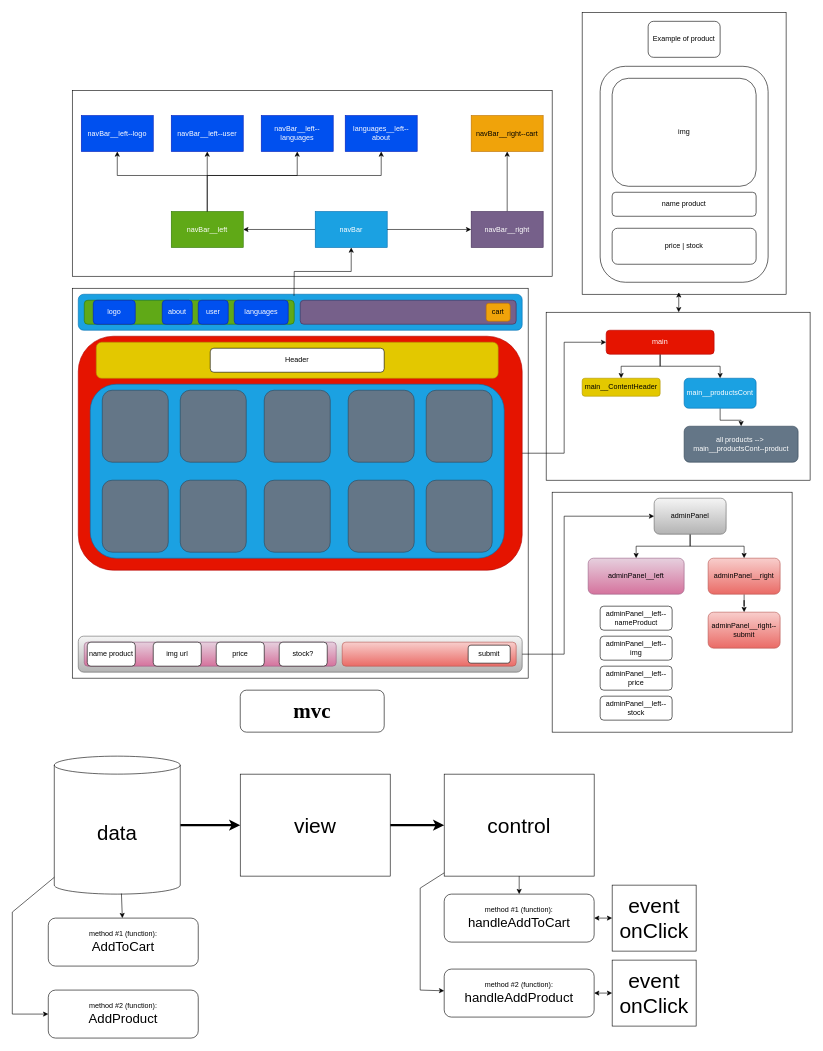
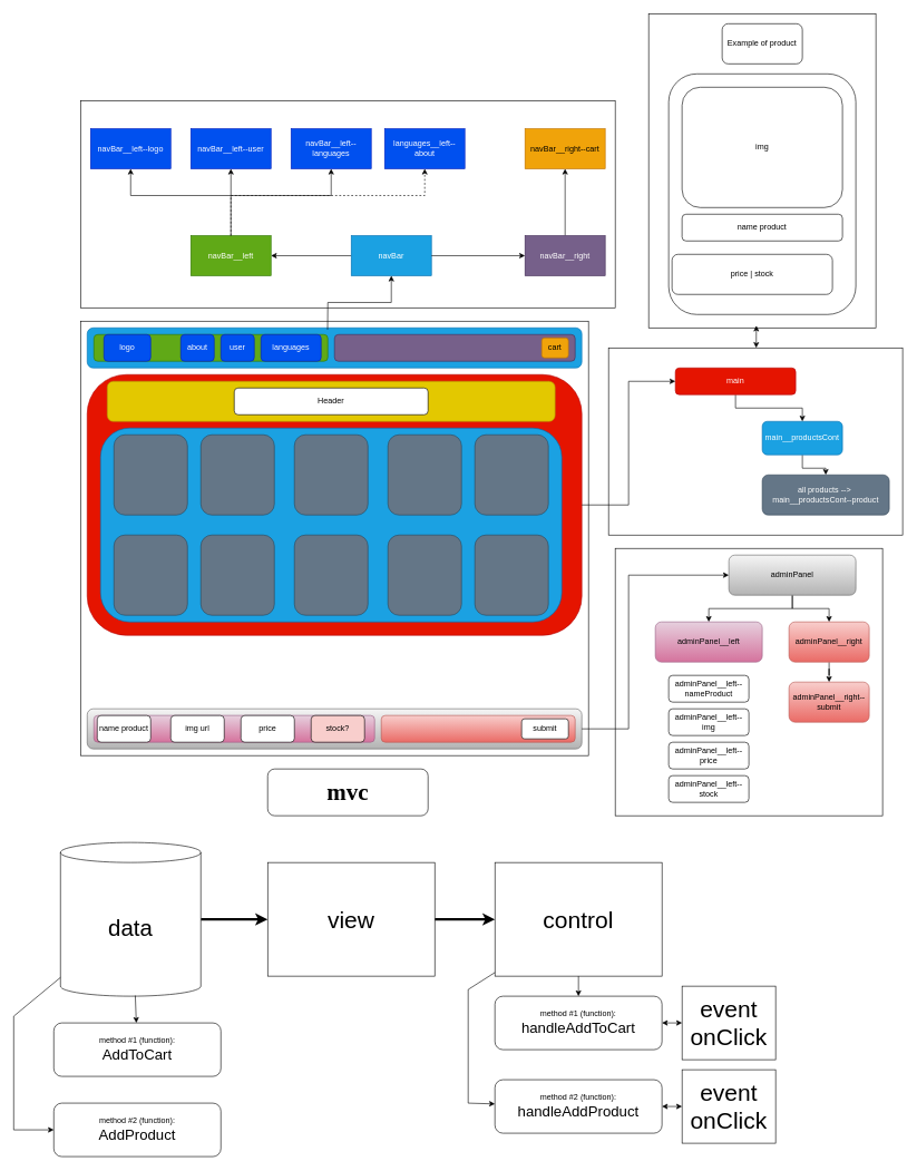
- <mxCell id="85" value="" style="endArrow=classic;html=1;rounded=0;entryX=0.5;entryY=1;entryDx=0;entryDy=0;" edge="1" parent="1" source="76" target="77"><mxGeometry width="50" height="50" relative="1" as="geometry"><mxPoint x="605" y="262.02" as="sourcePoint" /><mxPoint x="655" y="212.02" as="targetPoint" /><Array as="points"><mxPoint x="345" y="292.02" /><mxPoint x="635" y="292.02" /></Array></mxGeometry></mxCell>
+ <mxCell id="85" value="" style="endArrow=classic;html=1;rounded=0;entryX=0.5;entryY=1;entryDx=0;entryDy=0;dashed=1;" edge="1" parent="1" source="76" target="77"><mxGeometry width="50" height="50" relative="1" as="geometry"><mxPoint x="605" y="262.02" as="sourcePoint" /><mxPoint x="655" y="212.02" as="targetPoint" /><Array as="points"><mxPoint x="345" y="292.02" /><mxPoint x="635" y="292.02" /></Array></mxGeometry></mxCell>
- <mxCell id="95" value="price | stock" style="rounded=1;whiteSpace=wrap;html=1;" vertex="1" parent="1"><mxGeometry x="1020" y="380" width="240" height="60" as="geometry" /></mxCell>
+ <mxCell id="95" value="price | stock" style="rounded=1;whiteSpace=wrap;html=1;" vertex="1" parent="1"><mxGeometry x="1005" y="380" width="240" height="60" as="geometry" /></mxCell>
- <mxCell id="65" value="" style="edgeStyle=orthogonalEdgeStyle;rounded=0;orthogonalLoop=1;jettySize=auto;html=1;" parent="1" source="67" target="68" edge="1"><mxGeometry relative="1" as="geometry" /></mxCell>
- <mxCell id="68" value="main__ContentHeader" style="whiteSpace=wrap;html=1;fillColor=#e3c800;strokeColor=#B09500;fontColor=#000000;rounded=1;" parent="1" vertex="1"><mxGeometry x="970" y="630" width="130" height="30" as="geometry" /></mxCell>
- <mxCell id="56" value="adminPanel" style="whiteSpace=wrap;html=1;fillColor=#f5f5f5;strokeColor=#666666;rounded=1;gradientColor=#b3b3b3;" parent="1" vertex="1"><mxGeometry x="1090" y="830" width="120" height="60" as="geometry" /></mxCell>
+ <mxCell id="56" value="adminPanel" style="whiteSpace=wrap;html=1;fillColor=#f5f5f5;strokeColor=#666666;rounded=1;gradientColor=#b3b3b3;" parent="1" vertex="1"><mxGeometry x="1090" y="830" width="190" height="60" as="geometry" /></mxCell>
- <mxCell id="30" value="stock?" style="rounded=1;whiteSpace=wrap;html=1;" parent="1" vertex="1"><mxGeometry x="465" y="1070" width="80" height="40" as="geometry" /></mxCell>
+ <mxCell id="30" value="stock?" style="rounded=1;whiteSpace=wrap;html=1;fillColor=#f8cecc;" parent="1" vertex="1"><mxGeometry x="465" y="1070" width="80" height="40" as="geometry" /></mxCell>
